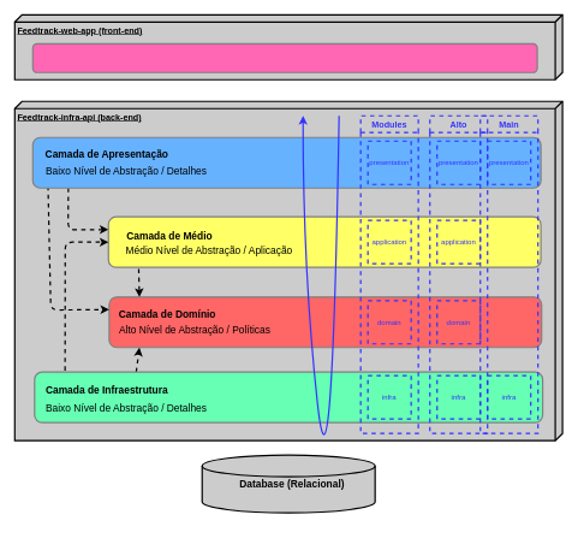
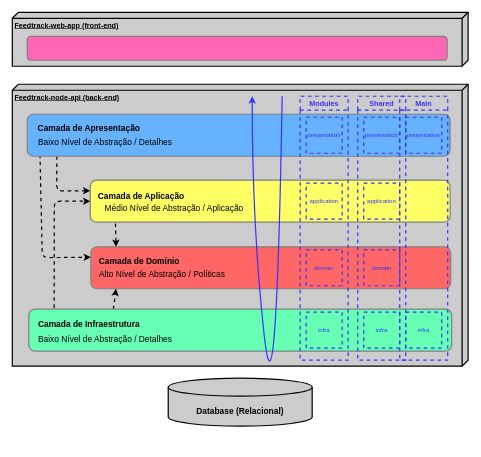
- <mxCell id="2" value="&lt;b&gt;Feedtrack-infra-api (back-end)&lt;/b&gt;" style="verticalAlign=top;align=left;spacingTop=8;spacingLeft=2;spacingRight=12;shape=cube;size=10;direction=south;fontStyle=4;html=1;strokeWidth=2;fillColor=#CCCCCC;fontColor=#000000;" parent="1" vertex="1"><mxGeometry x="20" y="140" width="760" height="470" as="geometry" /></mxCell>
+ <mxCell id="2" value="&lt;b&gt;Feedtrack-node-api (back-end)&lt;/b&gt;" style="verticalAlign=top;align=left;spacingTop=8;spacingLeft=2;spacingRight=12;shape=cube;size=10;direction=south;fontStyle=4;html=1;strokeWidth=2;fillColor=#CCCCCC;fontColor=#000000;" parent="1" vertex="1"><mxGeometry x="20" y="140" width="760" height="470" as="geometry" /></mxCell>
- <mxCell id="31" value="Alto" style="swimlane;whiteSpace=wrap;html=1;startSize=23;fillColor=none;fontColor=#3333FF;strokeColor=#3333FF;dashed=1;strokeWidth=2;" parent="1" vertex="1"><mxGeometry x="596" y="160" width="80" height="440" as="geometry" /></mxCell>
+ <mxCell id="31" value="Shared" style="swimlane;whiteSpace=wrap;html=1;startSize=23;fillColor=none;fontColor=#3333FF;strokeColor=#3333FF;dashed=1;strokeWidth=2;" parent="1" vertex="1"><mxGeometry x="596" y="160" width="80" height="440" as="geometry" /></mxCell>
- <mxCell id="16" value="Camada de Médio" style="text;html=1;strokeColor=none;fillColor=none;align=center;verticalAlign=middle;whiteSpace=wrap;rounded=0;strokeWidth=2;fontSize=14;fontColor=#000000;fontStyle=1" parent="1" vertex="1"><mxGeometry x="160" y="311" width="150" height="30" as="geometry" /></mxCell>
+ <mxCell id="16" value="Camada de Aplicação" style="text;html=1;strokeColor=none;fillColor=none;align=center;verticalAlign=middle;whiteSpace=wrap;rounded=0;strokeWidth=2;fontSize=14;fontColor=#000000;fontStyle=1" parent="1" vertex="1"><mxGeometry x="160" y="311" width="150" height="30" as="geometry" /></mxCell>
- <mxCell id="6" value="Database (Relacional)" style="text;html=1;strokeColor=none;fillColor=none;align=center;verticalAlign=middle;whiteSpace=wrap;rounded=0;strokeWidth=2;fontColor=#000000;fontStyle=1;fontSize=14;" parent="4" vertex="1"><mxGeometry x="45" y="25" width="160" height="30" as="geometry" /></mxCell>
+ <mxCell id="6" value="Database (Relacional)" style="text;html=1;strokeColor=none;fillColor=none;align=center;verticalAlign=middle;whiteSpace=wrap;rounded=0;strokeWidth=2;fontColor=#000000;fontStyle=1;fontSize=14;" parent="4" vertex="1"><mxGeometry x="40" y="40" width="160" height="30" as="geometry" /></mxCell>
